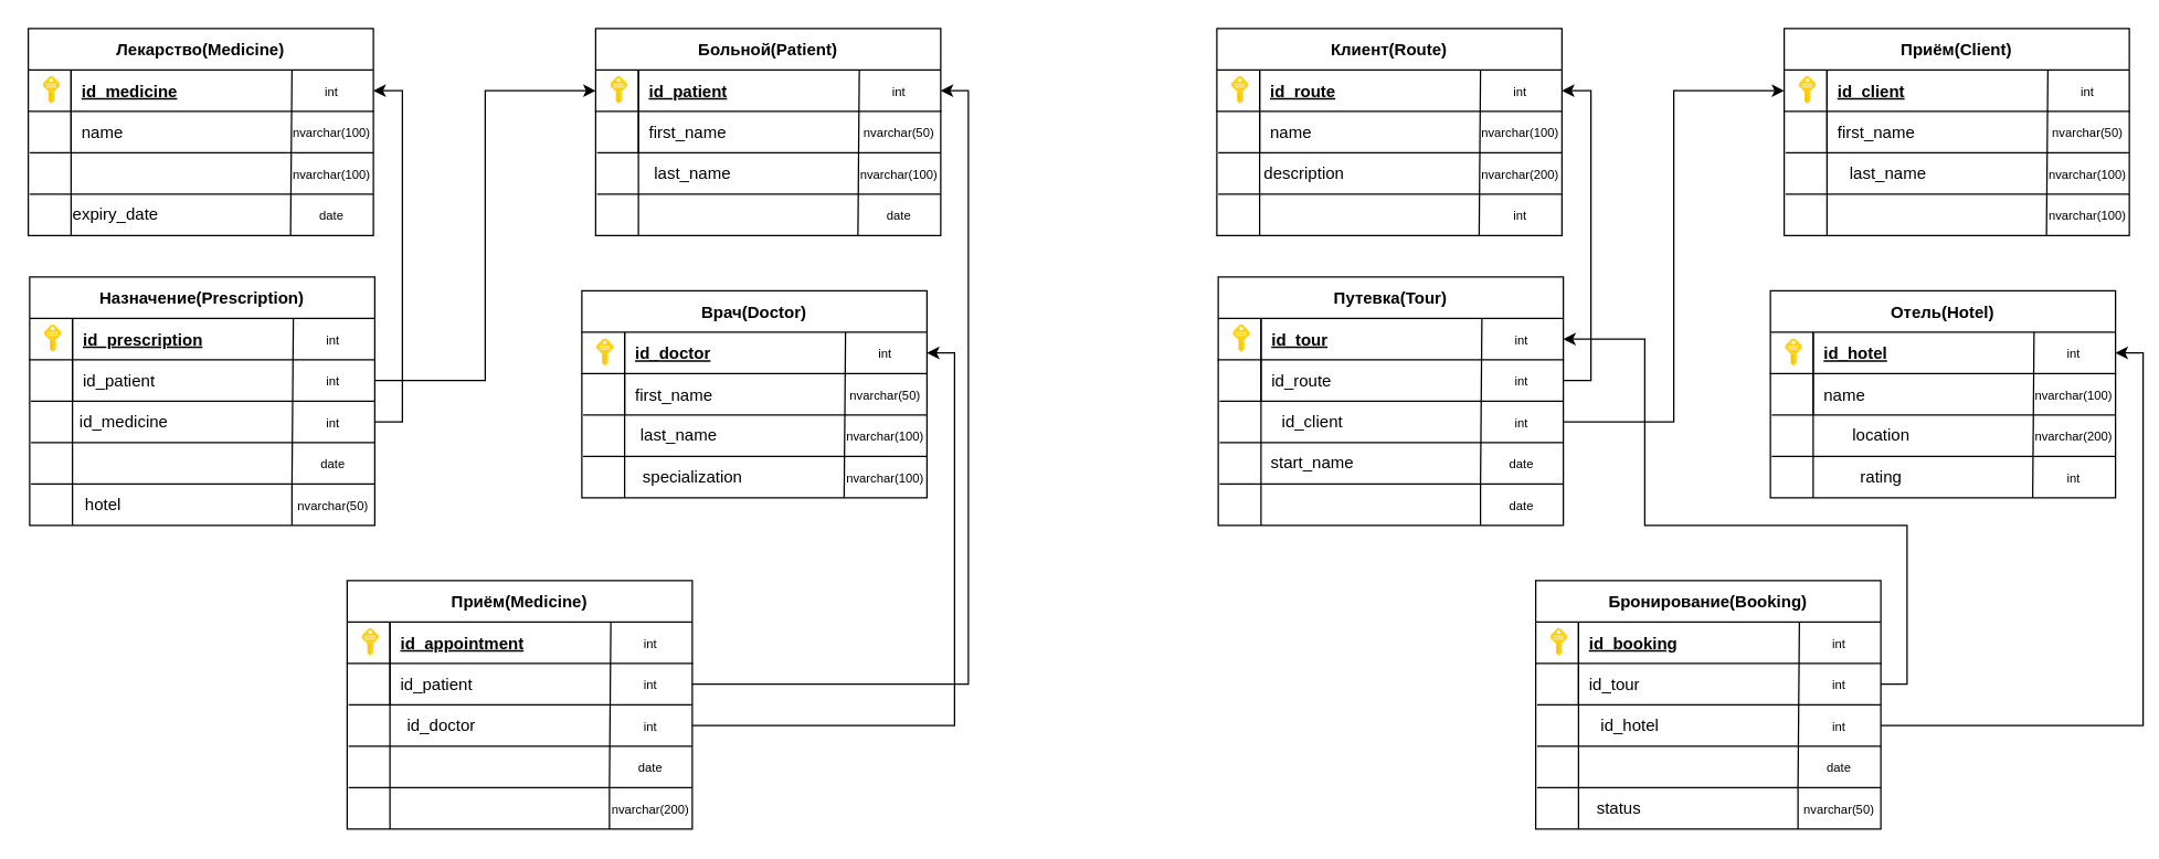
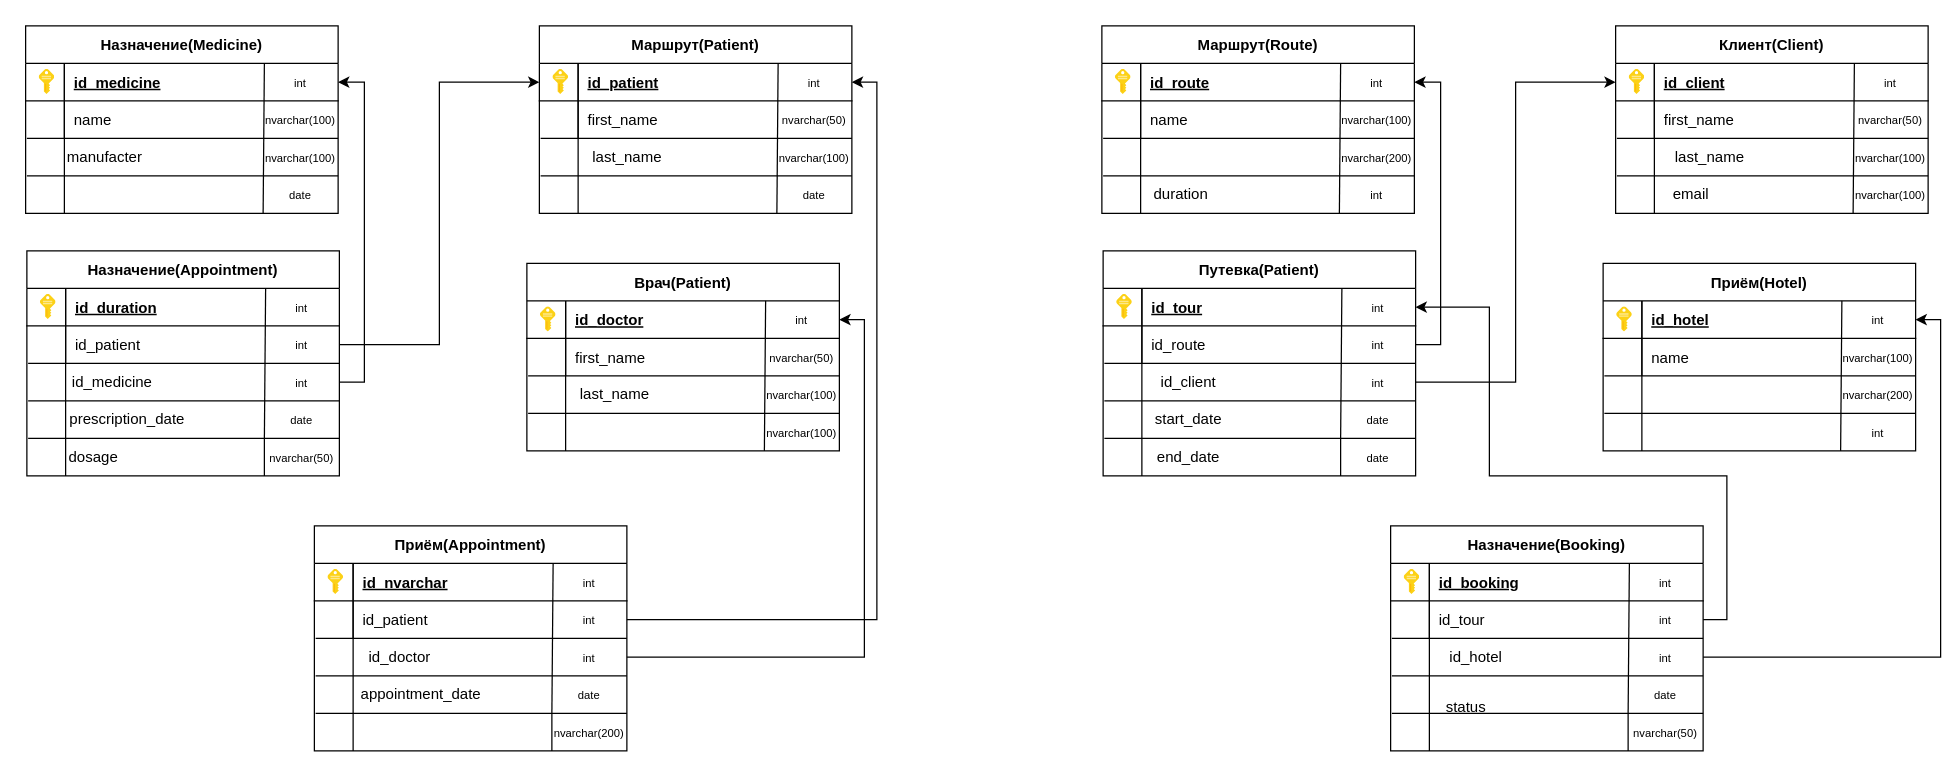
- <mxCell id="3" value="Лекарство(Medicine)" style="shape=table;startSize=30;container=1;collapsible=1;childLayout=tableLayout;fixedRows=1;rowLines=0;fontStyle=1;align=center;resizeLast=1;" parent="2" vertex="1"><mxGeometry width="250" height="150" as="geometry" /></mxCell>
+ <mxCell id="3" value="Назначение(Medicine)" style="shape=table;startSize=30;container=1;collapsible=1;childLayout=tableLayout;fixedRows=1;rowLines=0;fontStyle=1;align=center;resizeLast=1;" parent="2" vertex="1"><mxGeometry width="250" height="150" as="geometry" /></mxCell>
- <mxCell id="22" value="Больной(Patient)" style="shape=table;startSize=30;container=1;collapsible=1;childLayout=tableLayout;fixedRows=1;rowLines=0;fontStyle=1;align=center;resizeLast=1;" vertex="1" parent="21"><mxGeometry width="250" height="150" as="geometry" /></mxCell>
+ <mxCell id="22" value="Маршрут(Patient)" style="shape=table;startSize=30;container=1;collapsible=1;childLayout=tableLayout;fixedRows=1;rowLines=0;fontStyle=1;align=center;resizeLast=1;" vertex="1" parent="21"><mxGeometry width="250" height="150" as="geometry" /></mxCell>
- <mxCell id="107" value="Клиент(Route)" style="shape=table;startSize=30;container=1;collapsible=1;childLayout=tableLayout;fixedRows=1;rowLines=0;fontStyle=1;align=center;resizeLast=1;" vertex="1" parent="106"><mxGeometry width="250" height="150" as="geometry" /></mxCell>
+ <mxCell id="107" value="Маршрут(Route)" style="shape=table;startSize=30;container=1;collapsible=1;childLayout=tableLayout;fixedRows=1;rowLines=0;fontStyle=1;align=center;resizeLast=1;" vertex="1" parent="106"><mxGeometry width="250" height="150" as="geometry" /></mxCell>
- <mxCell id="126" value="Приём(Client)" style="shape=table;startSize=30;container=1;collapsible=1;childLayout=tableLayout;fixedRows=1;rowLines=0;fontStyle=1;align=center;resizeLast=1;" vertex="1" parent="125"><mxGeometry width="250" height="150" as="geometry" /></mxCell>
+ <mxCell id="126" value="Клиент(Client)" style="shape=table;startSize=30;container=1;collapsible=1;childLayout=tableLayout;fixedRows=1;rowLines=0;fontStyle=1;align=center;resizeLast=1;" vertex="1" parent="125"><mxGeometry width="250" height="150" as="geometry" /></mxCell>
+ <mxCell id="19" value="manufacter" style="text;html=1;align=center;verticalAlign=middle;resizable=0;points=[];autosize=1;strokeColor=none;fillColor=none;" vertex="1" parent="2"><mxGeometry x="23.4" y="90" width="80" height="30" as="geometry" /></mxCell>
- <mxCell id="123" value="description" style="text;html=1;align=center;verticalAlign=middle;resizable=0;points=[];autosize=1;strokeColor=none;fillColor=none;" vertex="1" parent="106"><mxGeometry x="23.4" y="90" width="80" height="30" as="geometry" /></mxCell>
- <mxCell id="20" value="expiry_date" style="text;html=1;align=center;verticalAlign=middle;resizable=0;points=[];autosize=1;strokeColor=none;fillColor=none;" vertex="1" parent="2"><mxGeometry x="18.4" y="120" width="90" height="30" as="geometry" /></mxCell>
+ <mxCell id="124" value="duration" style="text;html=1;align=center;verticalAlign=middle;resizable=0;points=[];autosize=1;strokeColor=none;fillColor=none;" vertex="1" parent="106"><mxGeometry x="28.4" y="120" width="70" height="30" as="geometry" /></mxCell>
+ <mxCell id="143" value="email" style="text;html=1;align=center;verticalAlign=middle;resizable=0;points=[];autosize=1;strokeColor=none;fillColor=none;" vertex="1" parent="125"><mxGeometry x="35.0" y="120" width="50" height="30" as="geometry" /></mxCell>
- <mxCell id="40" value="Назначение(Prescription)" style="shape=table;startSize=30;container=1;collapsible=1;childLayout=tableLayout;fixedRows=1;rowLines=0;fontStyle=1;align=center;resizeLast=1;" vertex="1" parent="39"><mxGeometry width="250" height="180" as="geometry" /></mxCell>
+ <mxCell id="40" value="Назначение(Appointment)" style="shape=table;startSize=30;container=1;collapsible=1;childLayout=tableLayout;fixedRows=1;rowLines=0;fontStyle=1;align=center;resizeLast=1;" vertex="1" parent="39"><mxGeometry width="250" height="180" as="geometry" /></mxCell>
- <mxCell id="145" value="Путевка(Tour)" style="shape=table;startSize=30;container=1;collapsible=1;childLayout=tableLayout;fixedRows=1;rowLines=0;fontStyle=1;align=center;resizeLast=1;" vertex="1" parent="144"><mxGeometry width="250" height="180" as="geometry" /></mxCell>
+ <mxCell id="145" value="Путевка(Patient)" style="shape=table;startSize=30;container=1;collapsible=1;childLayout=tableLayout;fixedRows=1;rowLines=0;fontStyle=1;align=center;resizeLast=1;" vertex="1" parent="144"><mxGeometry width="250" height="180" as="geometry" /></mxCell>
- <mxCell id="63" value="Врач(Doctor)" style="shape=table;startSize=30;container=1;collapsible=1;childLayout=tableLayout;fixedRows=1;rowLines=0;fontStyle=1;align=center;resizeLast=1;" vertex="1" parent="62"><mxGeometry width="250" height="150" as="geometry" /></mxCell>
+ <mxCell id="63" value="Врач(Patient)" style="shape=table;startSize=30;container=1;collapsible=1;childLayout=tableLayout;fixedRows=1;rowLines=0;fontStyle=1;align=center;resizeLast=1;" vertex="1" parent="62"><mxGeometry width="250" height="150" as="geometry" /></mxCell>
- <mxCell id="168" value="Отель(Hotel)" style="shape=table;startSize=30;container=1;collapsible=1;childLayout=tableLayout;fixedRows=1;rowLines=0;fontStyle=1;align=center;resizeLast=1;" vertex="1" parent="167"><mxGeometry width="250" height="150" as="geometry" /></mxCell>
+ <mxCell id="168" value="Приём(Hotel)" style="shape=table;startSize=30;container=1;collapsible=1;childLayout=tableLayout;fixedRows=1;rowLines=0;fontStyle=1;align=center;resizeLast=1;" vertex="1" parent="167"><mxGeometry width="250" height="150" as="geometry" /></mxCell>
- <mxCell id="43" value="id_prescription" style="shape=partialRectangle;overflow=hidden;connectable=0;fillColor=none;top=0;left=0;bottom=0;right=0;align=left;spacingLeft=6;fontStyle=5;" vertex="1" parent="41"><mxGeometry x="31" width="219" height="30" as="geometry"><mxRectangle width="219" height="30" as="alternateBounds" /></mxGeometry></mxCell>
+ <mxCell id="43" value="id_duration" style="shape=partialRectangle;overflow=hidden;connectable=0;fillColor=none;top=0;left=0;bottom=0;right=0;align=left;spacingLeft=6;fontStyle=5;" vertex="1" parent="41"><mxGeometry x="31" width="219" height="30" as="geometry"><mxRectangle width="219" height="30" as="alternateBounds" /></mxGeometry></mxCell>
- <mxCell id="184" value="location" style="text;html=1;align=center;verticalAlign=middle;resizable=0;points=[];autosize=1;strokeColor=none;fillColor=none;" vertex="1" parent="167"><mxGeometry x="50.0" y="90" width="60" height="30" as="geometry" /></mxCell>
+ <mxCell id="57" value="prescription_date" style="text;html=1;align=center;verticalAlign=middle;resizable=0;points=[];autosize=1;strokeColor=none;fillColor=none;" vertex="1" parent="39"><mxGeometry x="20.0" y="120" width="120" height="30" as="geometry" /></mxCell>
- <mxCell id="162" value="start_name" style="text;html=1;align=center;verticalAlign=middle;resizable=0;points=[];autosize=1;strokeColor=none;fillColor=none;" vertex="1" parent="144"><mxGeometry x="28.4" y="120" width="80" height="30" as="geometry" /></mxCell>
+ <mxCell id="162" value="start_date" style="text;html=1;align=center;verticalAlign=middle;resizable=0;points=[];autosize=1;strokeColor=none;fillColor=none;" vertex="1" parent="144"><mxGeometry x="28.4" y="120" width="80" height="30" as="geometry" /></mxCell>
- <mxCell id="80" value="specialization" style="text;html=1;align=center;verticalAlign=middle;resizable=0;points=[];autosize=1;strokeColor=none;fillColor=none;" vertex="1" parent="62"><mxGeometry x="30.0" y="120" width="100" height="30" as="geometry" /></mxCell>
- <mxCell id="185" value="rating" style="text;html=1;align=center;verticalAlign=middle;resizable=0;points=[];autosize=1;strokeColor=none;fillColor=none;" vertex="1" parent="167"><mxGeometry x="55.0" y="120" width="50" height="30" as="geometry" /></mxCell>
- <mxCell id="59" value="hotel" style="text;html=1;align=center;verticalAlign=middle;resizable=0;points=[];autosize=1;strokeColor=none;fillColor=none;" vertex="1" parent="39"><mxGeometry x="23.4" y="150" width="60" height="30" as="geometry" /></mxCell>
+ <mxCell id="59" value="dosage" style="text;html=1;align=center;verticalAlign=middle;resizable=0;points=[];autosize=1;strokeColor=none;fillColor=none;" vertex="1" parent="39"><mxGeometry x="23.4" y="150" width="60" height="30" as="geometry" /></mxCell>
+ <mxCell id="164" value="end_date" style="text;html=1;align=center;verticalAlign=middle;resizable=0;points=[];autosize=1;strokeColor=none;fillColor=none;" vertex="1" parent="144"><mxGeometry x="33.4" y="150" width="70" height="30" as="geometry" /></mxCell>
- <mxCell id="82" value="Приём(Medicine)" style="shape=table;startSize=30;container=1;collapsible=1;childLayout=tableLayout;fixedRows=1;rowLines=0;fontStyle=1;align=center;resizeLast=1;" vertex="1" parent="81"><mxGeometry width="250" height="180" as="geometry" /></mxCell>
+ <mxCell id="82" value="Приём(Appointment)" style="shape=table;startSize=30;container=1;collapsible=1;childLayout=tableLayout;fixedRows=1;rowLines=0;fontStyle=1;align=center;resizeLast=1;" vertex="1" parent="81"><mxGeometry width="250" height="180" as="geometry" /></mxCell>
- <mxCell id="187" value="Бронирование(Booking)" style="shape=table;startSize=30;container=1;collapsible=1;childLayout=tableLayout;fixedRows=1;rowLines=0;fontStyle=1;align=center;resizeLast=1;" vertex="1" parent="186"><mxGeometry width="250" height="180" as="geometry" /></mxCell>
+ <mxCell id="187" value="Назначение(Booking)" style="shape=table;startSize=30;container=1;collapsible=1;childLayout=tableLayout;fixedRows=1;rowLines=0;fontStyle=1;align=center;resizeLast=1;" vertex="1" parent="186"><mxGeometry width="250" height="180" as="geometry" /></mxCell>
- <mxCell id="85" value="id_appointment" style="shape=partialRectangle;overflow=hidden;connectable=0;fillColor=none;top=0;left=0;bottom=0;right=0;align=left;spacingLeft=6;fontStyle=5;" vertex="1" parent="83"><mxGeometry x="31" width="219" height="30" as="geometry"><mxRectangle width="219" height="30" as="alternateBounds" /></mxGeometry></mxCell>
+ <mxCell id="85" value="id_nvarchar" style="shape=partialRectangle;overflow=hidden;connectable=0;fillColor=none;top=0;left=0;bottom=0;right=0;align=left;spacingLeft=6;fontStyle=5;" vertex="1" parent="83"><mxGeometry x="31" width="219" height="30" as="geometry"><mxRectangle width="219" height="30" as="alternateBounds" /></mxGeometry></mxCell>
+ <mxCell id="99" value="appointment_date" style="text;html=1;align=center;verticalAlign=middle;resizable=0;points=[];autosize=1;strokeColor=none;fillColor=none;" vertex="1" parent="81"><mxGeometry x="25.0" y="120" width="120" height="30" as="geometry" /></mxCell>
- <mxCell id="205" value="status" style="text;html=1;align=center;verticalAlign=middle;resizable=0;points=[];autosize=1;strokeColor=none;fillColor=none;" vertex="1" parent="186"><mxGeometry x="30.0" y="150" width="60" height="30" as="geometry" /></mxCell>
+ <mxCell id="205" value="status" style="text;html=1;align=center;verticalAlign=middle;resizable=0;points=[];autosize=1;strokeColor=none;fillColor=none;" vertex="1" parent="186"><mxGeometry x="30.0" y="130" width="60" height="30" as="geometry" /></mxCell>
